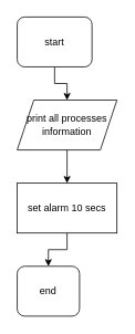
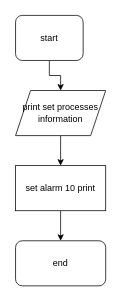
- <mxCell id="5" value="print all processes&lt;div&gt;information&lt;/div&gt;" style="shape=parallelogram;perimeter=parallelogramPerimeter;whiteSpace=wrap;html=1;fixedSize=1;" vertex="1" parent="1"><mxGeometry x="20" y="120" width="120" height="60" as="geometry" /></mxCell>
+ <mxCell id="5" value="print set processes&lt;div&gt;information&lt;/div&gt;" style="shape=parallelogram;perimeter=parallelogramPerimeter;whiteSpace=wrap;html=1;fixedSize=1;" vertex="1" parent="1"><mxGeometry x="20" y="120" width="120" height="60" as="geometry" /></mxCell>
- <mxCell id="7" value="set alarm 10 secs" style="rounded=0;whiteSpace=wrap;html=1;" vertex="1" parent="1"><mxGeometry x="20" y="220" width="120" height="60" as="geometry" /></mxCell>
+ <mxCell id="7" value="set alarm 10 print" style="rounded=0;whiteSpace=wrap;html=1;" vertex="1" parent="1"><mxGeometry x="20" y="220" width="120" height="60" as="geometry" /></mxCell>
- <mxCell id="8" value="end" style="rounded=1;whiteSpace=wrap;html=1;" vertex="1" parent="1"><mxGeometry x="20" y="320" width="75" height="60" as="geometry" /></mxCell>
+ <mxCell id="8" value="end" style="rounded=1;whiteSpace=wrap;html=1;" vertex="1" parent="1"><mxGeometry x="20" y="320" width="120" height="60" as="geometry" /></mxCell>
